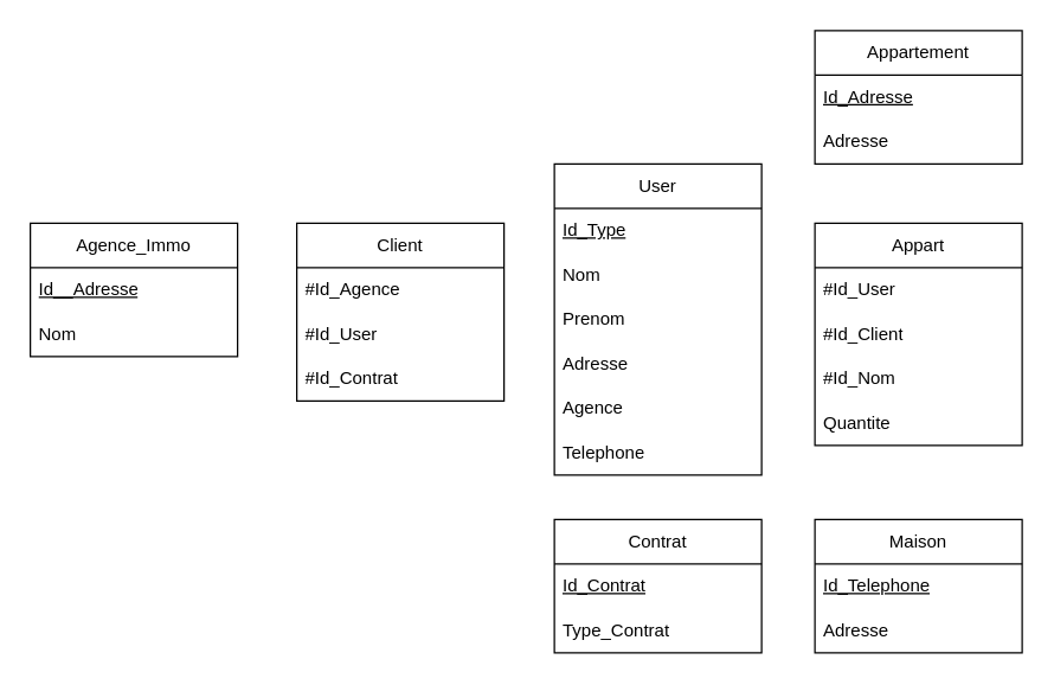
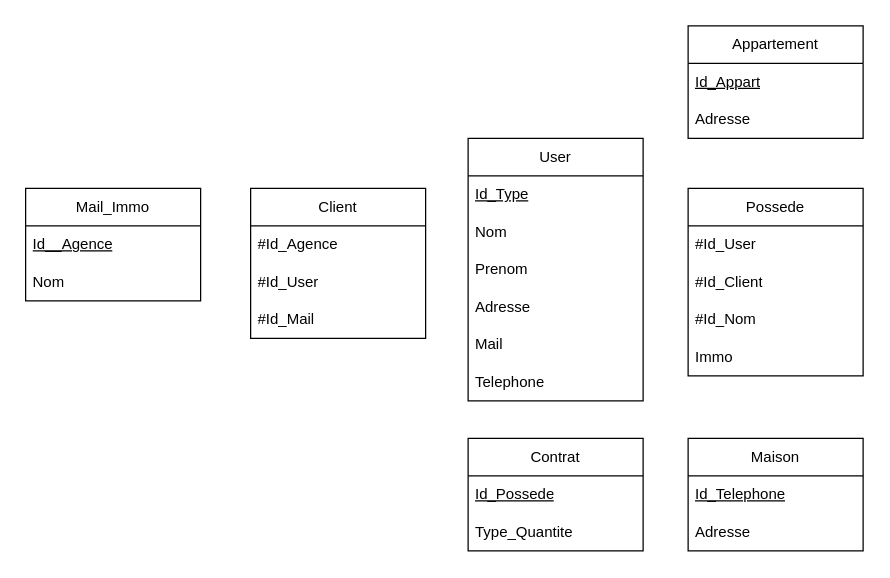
- <mxCell id="25" value="&lt;u&gt;Id_Adresse&lt;/u&gt;" style="text;strokeColor=none;fillColor=none;align=left;verticalAlign=middle;spacingLeft=4;spacingRight=4;overflow=hidden;points=[[0,0.5],[1,0.5]];portConstraint=eastwest;rotatable=0;whiteSpace=wrap;html=1;" vertex="1" parent="24"><mxGeometry y="30" width="140" height="30" as="geometry" /></mxCell>
+ <mxCell id="25" value="&lt;u&gt;Id_Appart&lt;/u&gt;" style="text;strokeColor=none;fillColor=none;align=left;verticalAlign=middle;spacingLeft=4;spacingRight=4;overflow=hidden;points=[[0,0.5],[1,0.5]];portConstraint=eastwest;rotatable=0;whiteSpace=wrap;html=1;" vertex="1" parent="24"><mxGeometry y="30" width="140" height="30" as="geometry" /></mxCell>
- <mxCell id="2" value="Agence_Immo" style="swimlane;fontStyle=0;childLayout=stackLayout;horizontal=1;startSize=30;horizontalStack=0;resizeParent=1;resizeParentMax=0;resizeLast=0;collapsible=1;marginBottom=0;whiteSpace=wrap;html=1;" vertex="1" parent="1"><mxGeometry x="20" y="150" width="140" height="90" as="geometry" /></mxCell>
+ <mxCell id="2" value="Mail_Immo" style="swimlane;fontStyle=0;childLayout=stackLayout;horizontal=1;startSize=30;horizontalStack=0;resizeParent=1;resizeParentMax=0;resizeLast=0;collapsible=1;marginBottom=0;whiteSpace=wrap;html=1;" vertex="1" parent="1"><mxGeometry x="20" y="150" width="140" height="90" as="geometry" /></mxCell>
- <mxCell id="19" value="Appart" style="swimlane;fontStyle=0;childLayout=stackLayout;horizontal=1;startSize=30;horizontalStack=0;resizeParent=1;resizeParentMax=0;resizeLast=0;collapsible=1;marginBottom=0;whiteSpace=wrap;html=1;" vertex="1" parent="1"><mxGeometry x="550" y="150" width="140" height="150" as="geometry" /></mxCell>
+ <mxCell id="19" value="Possede" style="swimlane;fontStyle=0;childLayout=stackLayout;horizontal=1;startSize=30;horizontalStack=0;resizeParent=1;resizeParentMax=0;resizeLast=0;collapsible=1;marginBottom=0;whiteSpace=wrap;html=1;" vertex="1" parent="1"><mxGeometry x="550" y="150" width="140" height="150" as="geometry" /></mxCell>
- <mxCell id="3" value="&lt;u&gt;Id__Adresse&lt;/u&gt;" style="text;strokeColor=none;fillColor=none;align=left;verticalAlign=middle;spacingLeft=4;spacingRight=4;overflow=hidden;points=[[0,0.5],[1,0.5]];portConstraint=eastwest;rotatable=0;whiteSpace=wrap;html=1;" vertex="1" parent="2"><mxGeometry y="30" width="140" height="30" as="geometry" /></mxCell>
+ <mxCell id="3" value="&lt;u&gt;Id__Agence&lt;/u&gt;" style="text;strokeColor=none;fillColor=none;align=left;verticalAlign=middle;spacingLeft=4;spacingRight=4;overflow=hidden;points=[[0,0.5],[1,0.5]];portConstraint=eastwest;rotatable=0;whiteSpace=wrap;html=1;" vertex="1" parent="2"><mxGeometry y="30" width="140" height="30" as="geometry" /></mxCell>
- <mxCell id="8" value="#Id_Contrat" style="text;strokeColor=none;fillColor=none;align=left;verticalAlign=middle;spacingLeft=4;spacingRight=4;overflow=hidden;points=[[0,0.5],[1,0.5]];portConstraint=eastwest;rotatable=0;whiteSpace=wrap;html=1;" vertex="1" parent="5"><mxGeometry y="90" width="140" height="30" as="geometry" /></mxCell>
+ <mxCell id="8" value="#Id_Mail" style="text;strokeColor=none;fillColor=none;align=left;verticalAlign=middle;spacingLeft=4;spacingRight=4;overflow=hidden;points=[[0,0.5],[1,0.5]];portConstraint=eastwest;rotatable=0;whiteSpace=wrap;html=1;" vertex="1" parent="5"><mxGeometry y="90" width="140" height="30" as="geometry" /></mxCell>
- <mxCell id="14" value="Agence" style="text;strokeColor=none;fillColor=none;align=left;verticalAlign=middle;spacingLeft=4;spacingRight=4;overflow=hidden;points=[[0,0.5],[1,0.5]];portConstraint=eastwest;rotatable=0;whiteSpace=wrap;html=1;" vertex="1" parent="9"><mxGeometry y="150" width="140" height="30" as="geometry" /></mxCell>
+ <mxCell id="14" value="Mail" style="text;strokeColor=none;fillColor=none;align=left;verticalAlign=middle;spacingLeft=4;spacingRight=4;overflow=hidden;points=[[0,0.5],[1,0.5]];portConstraint=eastwest;rotatable=0;whiteSpace=wrap;html=1;" vertex="1" parent="9"><mxGeometry y="150" width="140" height="30" as="geometry" /></mxCell>
- <mxCell id="23" value="Quantite" style="text;strokeColor=none;fillColor=none;align=left;verticalAlign=middle;spacingLeft=4;spacingRight=4;overflow=hidden;points=[[0,0.5],[1,0.5]];portConstraint=eastwest;rotatable=0;whiteSpace=wrap;html=1;" vertex="1" parent="19"><mxGeometry y="120" width="140" height="30" as="geometry" /></mxCell>
+ <mxCell id="23" value="Immo" style="text;strokeColor=none;fillColor=none;align=left;verticalAlign=middle;spacingLeft=4;spacingRight=4;overflow=hidden;points=[[0,0.5],[1,0.5]];portConstraint=eastwest;rotatable=0;whiteSpace=wrap;html=1;" vertex="1" parent="19"><mxGeometry y="120" width="140" height="30" as="geometry" /></mxCell>
- <mxCell id="17" value="&lt;u&gt;Id_Contrat&lt;/u&gt;" style="text;strokeColor=none;fillColor=none;align=left;verticalAlign=middle;spacingLeft=4;spacingRight=4;overflow=hidden;points=[[0,0.5],[1,0.5]];portConstraint=eastwest;rotatable=0;whiteSpace=wrap;html=1;" vertex="1" parent="16"><mxGeometry y="30" width="140" height="30" as="geometry" /></mxCell>
+ <mxCell id="17" value="&lt;u&gt;Id_Possede&lt;/u&gt;" style="text;strokeColor=none;fillColor=none;align=left;verticalAlign=middle;spacingLeft=4;spacingRight=4;overflow=hidden;points=[[0,0.5],[1,0.5]];portConstraint=eastwest;rotatable=0;whiteSpace=wrap;html=1;" vertex="1" parent="16"><mxGeometry y="30" width="140" height="30" as="geometry" /></mxCell>
- <mxCell id="18" value="Type_Contrat" style="text;strokeColor=none;fillColor=none;align=left;verticalAlign=middle;spacingLeft=4;spacingRight=4;overflow=hidden;points=[[0,0.5],[1,0.5]];portConstraint=eastwest;rotatable=0;whiteSpace=wrap;html=1;" vertex="1" parent="16"><mxGeometry y="60" width="140" height="30" as="geometry" /></mxCell>
+ <mxCell id="18" value="Type_Quantite" style="text;strokeColor=none;fillColor=none;align=left;verticalAlign=middle;spacingLeft=4;spacingRight=4;overflow=hidden;points=[[0,0.5],[1,0.5]];portConstraint=eastwest;rotatable=0;whiteSpace=wrap;html=1;" vertex="1" parent="16"><mxGeometry y="60" width="140" height="30" as="geometry" /></mxCell>
